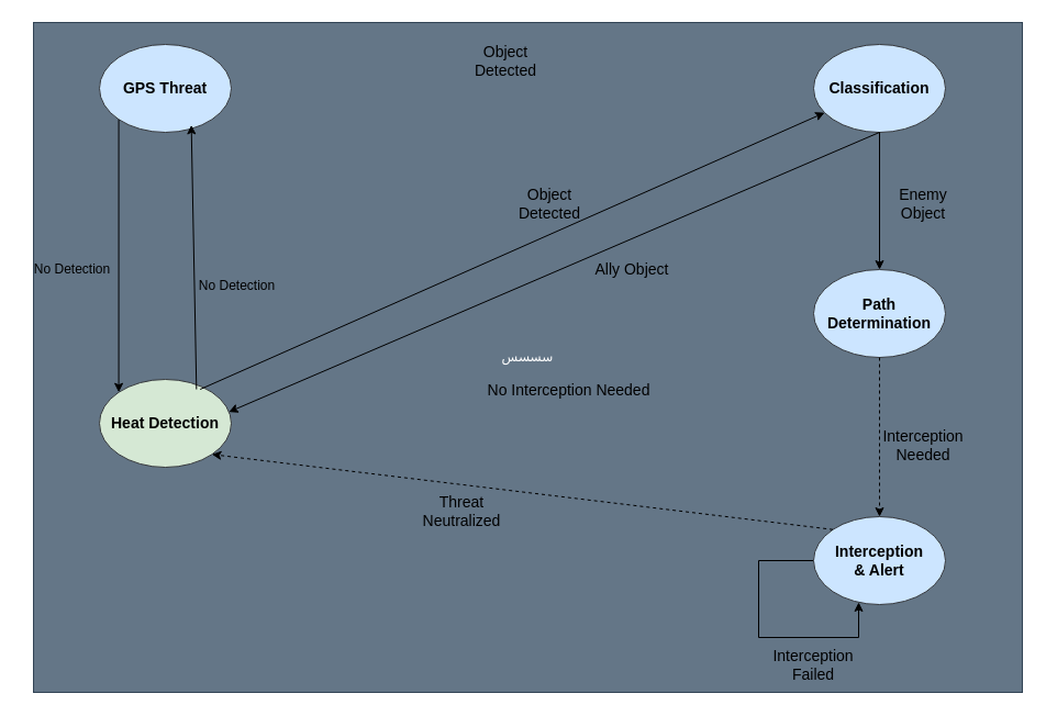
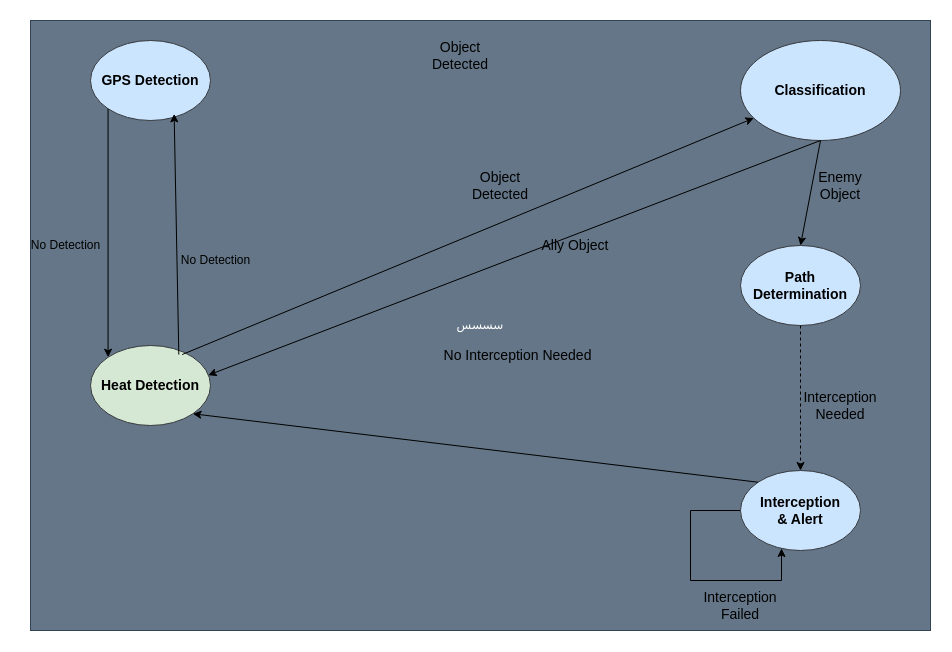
- <mxCell id="19" value="&lt;b style=&quot;font-size: 14px;&quot;&gt;GPS Threat&lt;/b&gt;" style="ellipse;whiteSpace=wrap;html=1;fillColor=#cce5ff;strokeColor=#36393d;fontSize=14;" parent="1" vertex="1"><mxGeometry x="90" y="40" width="120" height="80" as="geometry" /></mxCell>
+ <mxCell id="19" value="&lt;b style=&quot;font-size: 14px;&quot;&gt;GPS Detection&lt;/b&gt;" style="ellipse;whiteSpace=wrap;html=1;fillColor=#cce5ff;strokeColor=#36393d;fontSize=14;" parent="1" vertex="1"><mxGeometry x="90" y="40" width="120" height="80" as="geometry" /></mxCell>
- <mxCell id="3" value="&lt;b style=&quot;font-size: 14px;&quot;&gt;Classification&lt;/b&gt;" style="ellipse;whiteSpace=wrap;html=1;fillColor=#cce5ff;strokeColor=#36393d;fontSize=14;" parent="1" vertex="1"><mxGeometry x="740" y="40" width="120" height="80" as="geometry" /></mxCell>
+ <mxCell id="3" value="&lt;b style=&quot;font-size: 14px;&quot;&gt;Classification&lt;/b&gt;" style="ellipse;whiteSpace=wrap;html=1;fillColor=#cce5ff;strokeColor=#36393d;fontSize=14;" parent="1" vertex="1"><mxGeometry x="740" y="40" width="160" height="100" as="geometry" /></mxCell>
- <mxCell id="17" value="" style="endArrow=classic;html=1;rounded=0;exitX=0;exitY=0;exitDx=0;exitDy=0;entryX=1;entryY=1;entryDx=0;entryDy=0;dashed=1;" parent="1" source="6" target="7" edge="1"><mxGeometry width="50" height="50" relative="1" as="geometry"><mxPoint x="340" y="320" as="sourcePoint" /><mxPoint x="390" y="270" as="targetPoint" /></mxGeometry></mxCell>
+ <mxCell id="17" value="" style="endArrow=classic;html=1;rounded=0;exitX=0;exitY=0;exitDx=0;exitDy=0;entryX=1;entryY=1;entryDx=0;entryDy=0;" parent="1" source="6" target="7" edge="1"><mxGeometry width="50" height="50" relative="1" as="geometry"><mxPoint x="340" y="320" as="sourcePoint" /><mxPoint x="390" y="270" as="targetPoint" /></mxGeometry></mxCell>
- <mxCell id="15" value="Threat Neutralized" style="text;html=1;align=center;verticalAlign=middle;whiteSpace=wrap;rounded=0;strokeWidth=1;fontSize=14;" parent="1" vertex="1"><mxGeometry x="390" y="450" width="60" height="30" as="geometry" /></mxCell>
